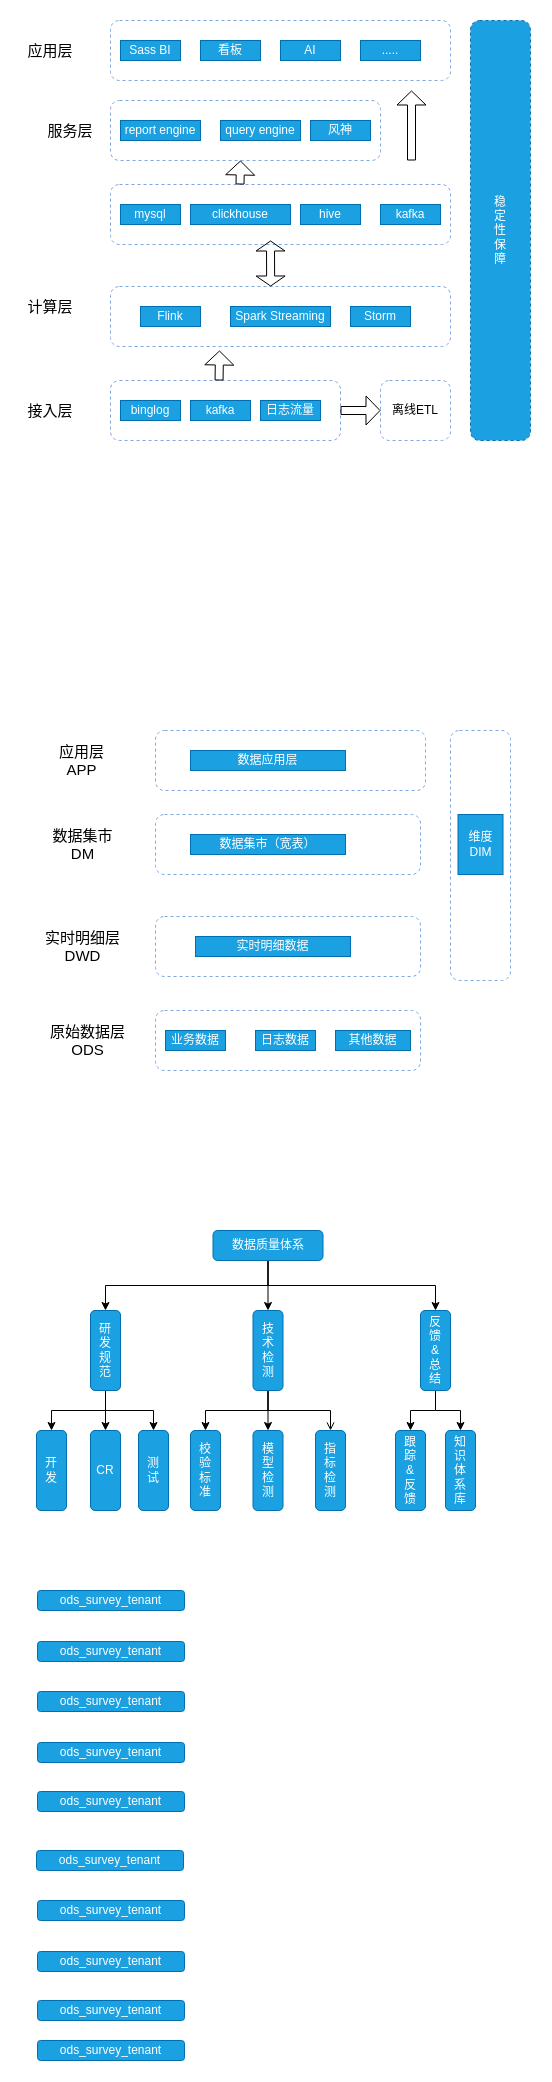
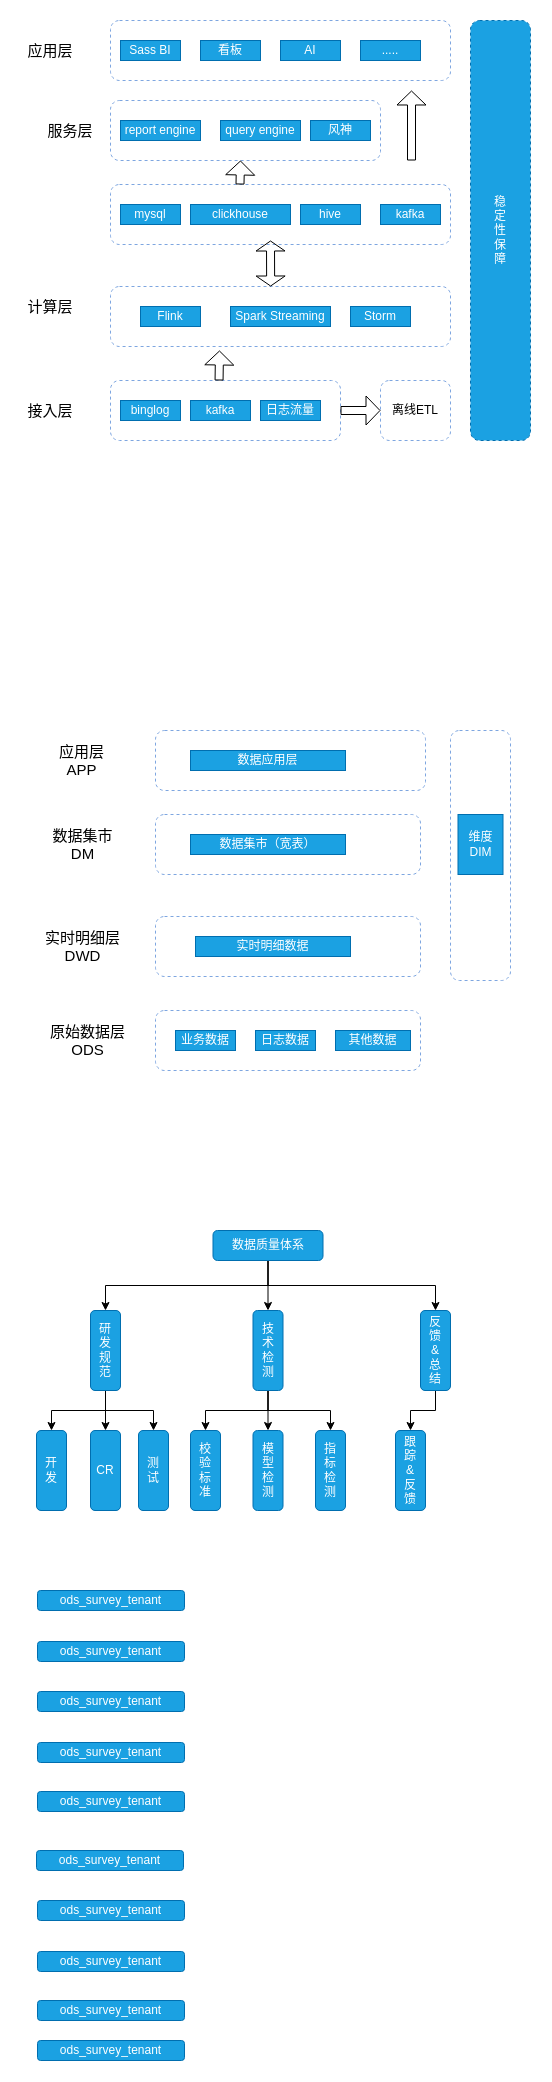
- <mxCell id="35" value="业务数据" style="rounded=0;whiteSpace=wrap;html=1;strokeColor=#006EAF;fillColor=#1ba1e2;fontColor=#ffffff;" parent="1" vertex="1"><mxGeometry x="165" y="1030" width="60" height="20" as="geometry" /></mxCell>
+ <mxCell id="35" value="业务数据" style="rounded=0;whiteSpace=wrap;html=1;strokeColor=#006EAF;fillColor=#1ba1e2;fontColor=#ffffff;" parent="1" vertex="1"><mxGeometry x="175" y="1030" width="60" height="20" as="geometry" /></mxCell>
- <mxCell id="64" style="edgeStyle=orthogonalEdgeStyle;rounded=0;orthogonalLoop=1;jettySize=auto;html=1;exitX=0.5;exitY=1;exitDx=0;exitDy=0;entryX=0.5;entryY=0;entryDx=0;entryDy=0;" parent="1" source="65" target="73" edge="1"><mxGeometry relative="1" as="geometry" /></mxCell>
- <mxCell id="61" style="edgeStyle=orthogonalEdgeStyle;rounded=0;orthogonalLoop=1;jettySize=auto;html=1;exitX=0.5;exitY=1;exitDx=0;exitDy=0;endArrow=open;" parent="1" source="62" target="68" edge="1"><mxGeometry relative="1" as="geometry" /></mxCell>
+ <mxCell id="61" style="edgeStyle=orthogonalEdgeStyle;rounded=0;orthogonalLoop=1;jettySize=auto;html=1;exitX=0.5;exitY=1;exitDx=0;exitDy=0;" parent="1" source="62" target="68" edge="1"><mxGeometry relative="1" as="geometry" /></mxCell>
- <mxCell id="73" value="知&lt;br&gt;识&lt;br&gt;体&lt;br&gt;系&lt;br&gt;库" style="rounded=1;whiteSpace=wrap;html=1;fillColor=#1ba1e2;strokeColor=#006EAF;fontColor=#ffffff;" parent="1" vertex="1"><mxGeometry x="445" y="1430" width="30" height="80" as="geometry" /></mxCell>
